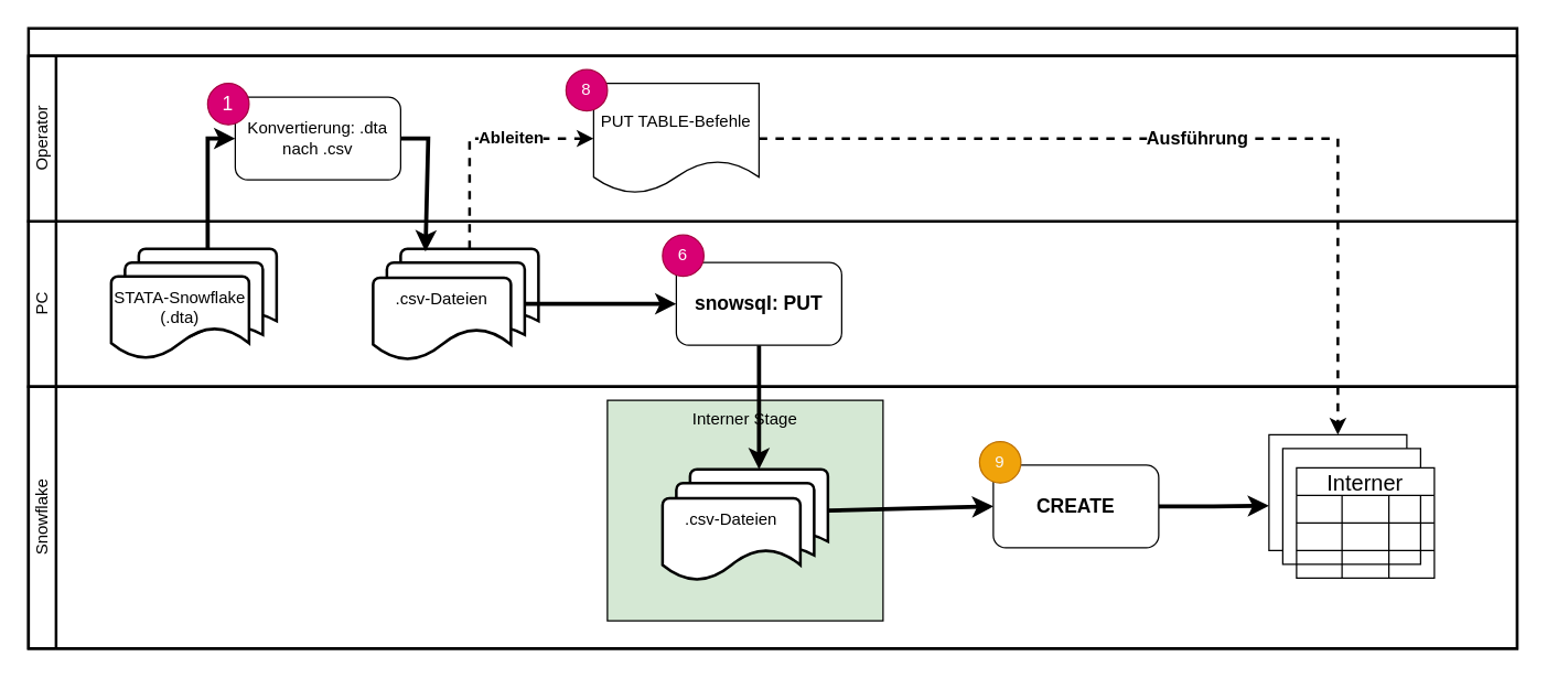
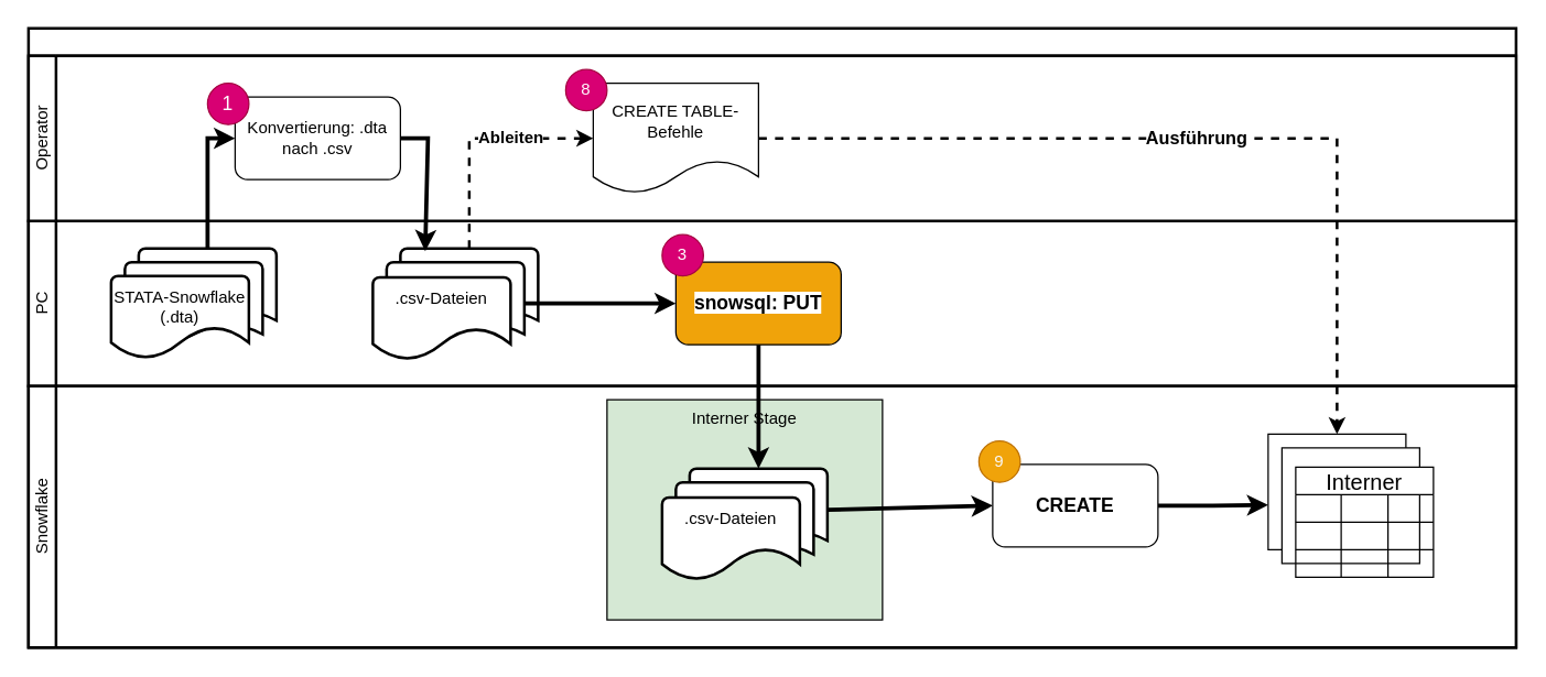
- <mxCell id="45" value="PUT TABLE-Befehle" style="shape=document;whiteSpace=wrap;html=1;boundedLbl=1;" parent="42" vertex="1"><mxGeometry x="410" y="20" width="120" height="80" as="geometry" /></mxCell>
+ <mxCell id="45" value="CREATE TABLE-Befehle" style="shape=document;whiteSpace=wrap;html=1;boundedLbl=1;" parent="42" vertex="1"><mxGeometry x="410" y="20" width="120" height="80" as="geometry" /></mxCell>
- <mxCell id="40" value="6" style="ellipse;whiteSpace=wrap;html=1;aspect=fixed;fillColor=#d80073;strokeColor=#A50040;fontColor=#ffffff;" parent="3" vertex="1"><mxGeometry x="460" y="10" width="30" height="30" as="geometry" /></mxCell>
+ <mxCell id="40" value="3" style="ellipse;whiteSpace=wrap;html=1;aspect=fixed;fillColor=#d80073;strokeColor=#A50040;fontColor=#ffffff;" parent="3" vertex="1"><mxGeometry x="460" y="10" width="30" height="30" as="geometry" /></mxCell>
- <mxCell id="39" value="&lt;span style=&quot;font-size: 14px; font-weight: 700; text-align: right; text-wrap-mode: nowrap; background-color: rgb(255, 255, 255);&quot;&gt;snowsql: PUT&lt;/span&gt;" style="rounded=1;whiteSpace=wrap;html=1;" parent="3" vertex="1"><mxGeometry x="470" y="30" width="120" height="60" as="geometry" /></mxCell>
+ <mxCell id="39" value="&lt;span style=&quot;font-size: 14px; font-weight: 700; text-align: right; text-wrap-mode: nowrap; background-color: rgb(255, 255, 255);&quot;&gt;snowsql: PUT&lt;/span&gt;" style="rounded=1;whiteSpace=wrap;html=1;fillColor=#f0a30a;" parent="3" vertex="1"><mxGeometry x="470" y="30" width="120" height="60" as="geometry" /></mxCell>
